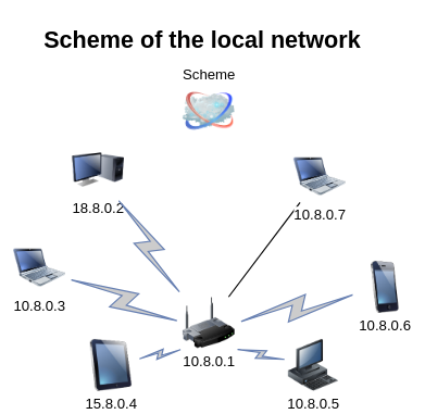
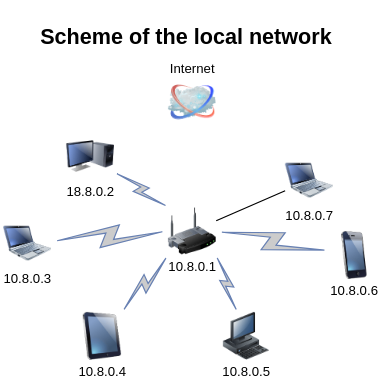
- <mxCell id="4" value="Scheme" style="image;html=1;labelBackgroundColor=#ffffff;image=img/lib/clip_art/networking/Cloud_128x128.png;rounded=1;shadow=0;comic=0;strokeWidth=2;fontSize=22;labelPosition=center;verticalLabelPosition=top;align=center;verticalAlign=bottom;" parent="1" vertex="1"><mxGeometry x="280" y="130" width="80" height="80" as="geometry" /></mxCell>
+ <mxCell id="4" value="Internet" style="image;html=1;labelBackgroundColor=#ffffff;image=img/lib/clip_art/networking/Cloud_128x128.png;rounded=1;shadow=0;comic=0;strokeWidth=2;fontSize=22;labelPosition=center;verticalLabelPosition=top;align=center;verticalAlign=bottom;" parent="1" vertex="1"><mxGeometry x="280" y="130" width="80" height="80" as="geometry" /></mxCell>
- <mxCell id="9" value="10.8.0.7" style="image;html=1;labelBackgroundColor=#ffffff;image=img/lib/clip_art/computers/Netbook_128x128.png;rounded=1;shadow=0;comic=0;strokeColor=#000000;strokeWidth=2;fillColor=#FFFFFF;fontSize=22;fontColor=#000000;" parent="1" vertex="1"><mxGeometry x="450" y="230" width="80" height="80" as="geometry" /></mxCell>
+ <mxCell id="9" value="10.8.0.7" style="image;html=1;labelBackgroundColor=#ffffff;image=img/lib/clip_art/computers/Netbook_128x128.png;rounded=1;shadow=0;comic=0;strokeColor=#000000;strokeWidth=2;fillColor=#FFFFFF;fontSize=22;fontColor=#000000;" parent="1" vertex="1"><mxGeometry x="475" y="260" width="80" height="80" as="geometry" /></mxCell>
- <mxCell id="10" value="10.8.0.3" style="image;html=1;labelBackgroundColor=#ffffff;image=img/lib/clip_art/computers/Netbook_128x128.png;rounded=1;shadow=0;comic=0;strokeWidth=2;fontSize=22" parent="1" vertex="1"><mxGeometry x="20" y="370" width="80" height="80" as="geometry" /></mxCell>
+ <mxCell id="10" value="10.8.0.3" style="image;html=1;labelBackgroundColor=#ffffff;image=img/lib/clip_art/computers/Netbook_128x128.png;rounded=1;shadow=0;comic=0;strokeWidth=2;fontSize=22" parent="1" vertex="1"><mxGeometry x="5" y="365" width="80" height="80" as="geometry" /></mxCell>
- <mxCell id="8" value="10.8.0.6" style="image;html=1;labelBackgroundColor=#ffffff;image=img/lib/clip_art/telecommunication/iPhone_128x128.png;rounded=1;shadow=0;comic=0;strokeWidth=2;fontSize=22" parent="1" vertex="1"><mxGeometry x="550" y="400" width="80" height="80" as="geometry" /></mxCell>
+ <mxCell id="8" value="10.8.0.6" style="image;html=1;labelBackgroundColor=#ffffff;image=img/lib/clip_art/telecommunication/iPhone_128x128.png;rounded=1;shadow=0;comic=0;strokeWidth=2;fontSize=22" parent="1" vertex="1"><mxGeometry x="550" y="385" width="80" height="80" as="geometry" /></mxCell>
- <mxCell id="3" value="10.8.0.1" style="image;html=1;labelBackgroundColor=#ffffff;image=img/lib/clip_art/networking/Wireless_Router_128x128.png;rounded=1;shadow=0;comic=0;strokeWidth=2;fontSize=22" parent="1" vertex="1"><mxGeometry x="280" y="455" width="80" height="80" as="geometry" /></mxCell>
+ <mxCell id="3" value="10.8.0.1" style="image;html=1;labelBackgroundColor=#ffffff;image=img/lib/clip_art/networking/Wireless_Router_128x128.png;rounded=1;shadow=0;comic=0;strokeWidth=2;fontSize=22" parent="1" vertex="1"><mxGeometry x="280" y="345" width="80" height="80" as="geometry" /></mxCell>
- <mxCell id="7" value="10.8.0.5" style="image;html=1;labelBackgroundColor=#ffffff;image=img/lib/clip_art/computers/Workstation_128x128.png;rounded=1;shadow=0;comic=0;strokeWidth=2;fontSize=22" parent="1" vertex="1"><mxGeometry x="440" y="520" width="80" height="80" as="geometry" /></mxCell>
+ <mxCell id="7" value="10.8.0.5" style="image;html=1;labelBackgroundColor=#ffffff;image=img/lib/clip_art/computers/Workstation_128x128.png;rounded=1;shadow=0;comic=0;strokeWidth=2;fontSize=22" parent="1" vertex="1"><mxGeometry x="370" y="520" width="80" height="80" as="geometry" /></mxCell>
- <mxCell id="5" value="15.8.0.4" style="image;html=1;labelBackgroundColor=#ffffff;image=img/lib/clip_art/computers/iPad_128x128.png;rounded=1;shadow=0;comic=0;strokeWidth=2;fontSize=22" parent="1" vertex="1"><mxGeometry x="130" y="520" width="80" height="80" as="geometry" /></mxCell>
+ <mxCell id="5" value="10.8.0.4" style="image;html=1;labelBackgroundColor=#ffffff;image=img/lib/clip_art/computers/iPad_128x128.png;rounded=1;shadow=0;comic=0;strokeWidth=2;fontSize=22" parent="1" vertex="1"><mxGeometry x="130" y="520" width="80" height="80" as="geometry" /></mxCell>
